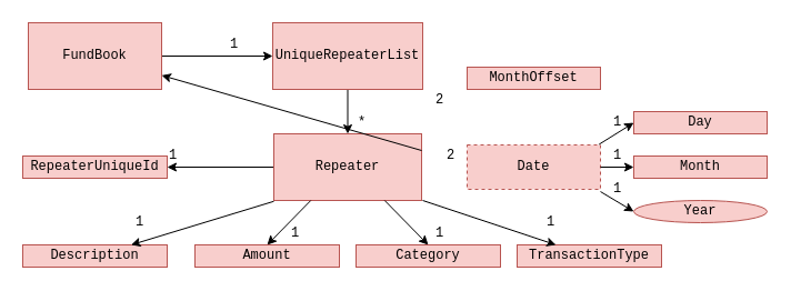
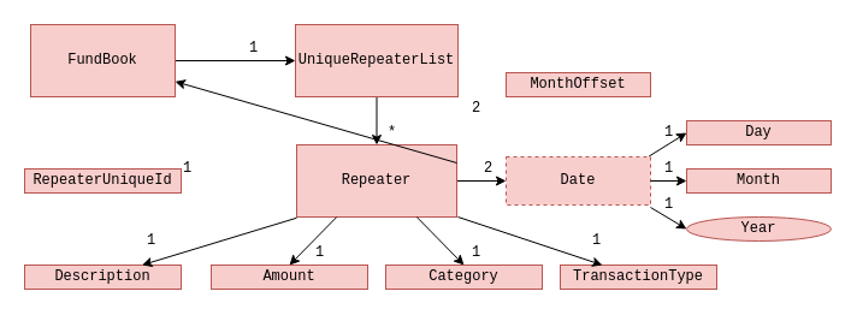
- <mxCell id="7" style="edgeStyle=orthogonalEdgeStyle;rounded=0;orthogonalLoop=1;jettySize=auto;html=1;entryX=1;entryY=0.5;entryDx=0;entryDy=0;fontFamily=Courier New;" edge="1" parent="1" source="9" target="11"><mxGeometry relative="1" as="geometry" /></mxCell>
+ <mxCell id="8" style="edgeStyle=orthogonalEdgeStyle;rounded=0;orthogonalLoop=1;jettySize=auto;html=1;entryX=0;entryY=0.5;entryDx=0;entryDy=0;fontFamily=Courier New;" edge="1" parent="1" source="9" target="26"><mxGeometry relative="1" as="geometry" /></mxCell>
